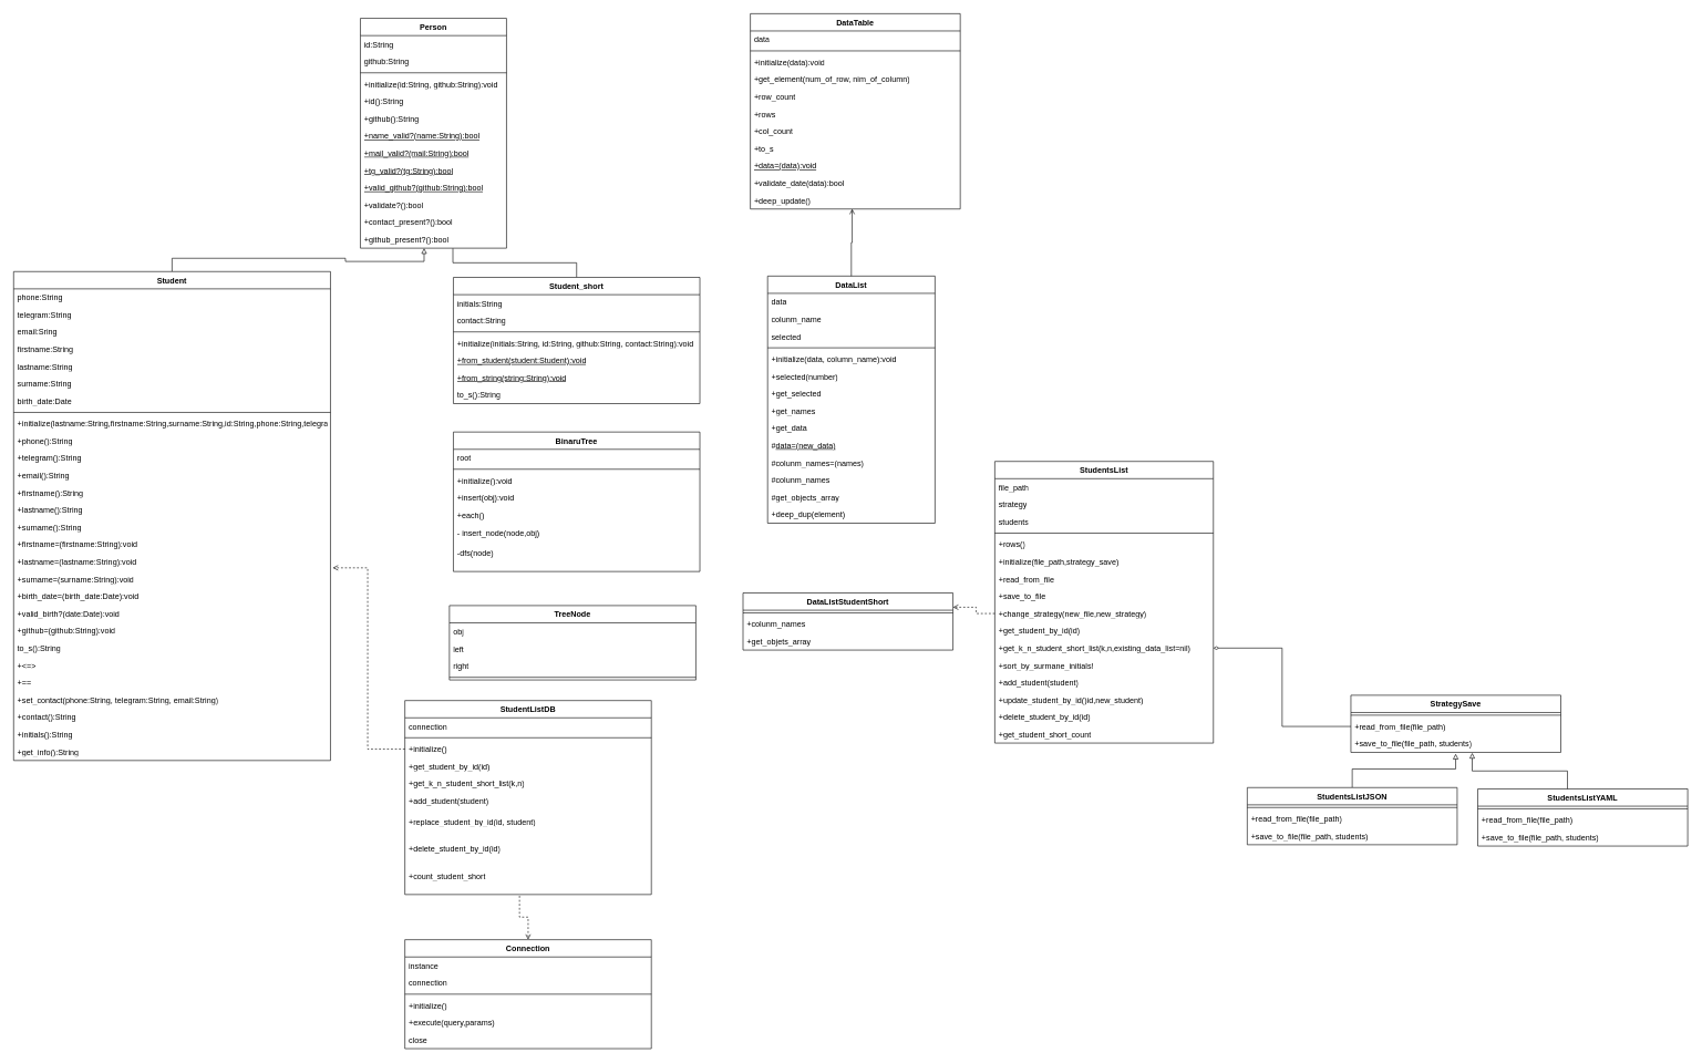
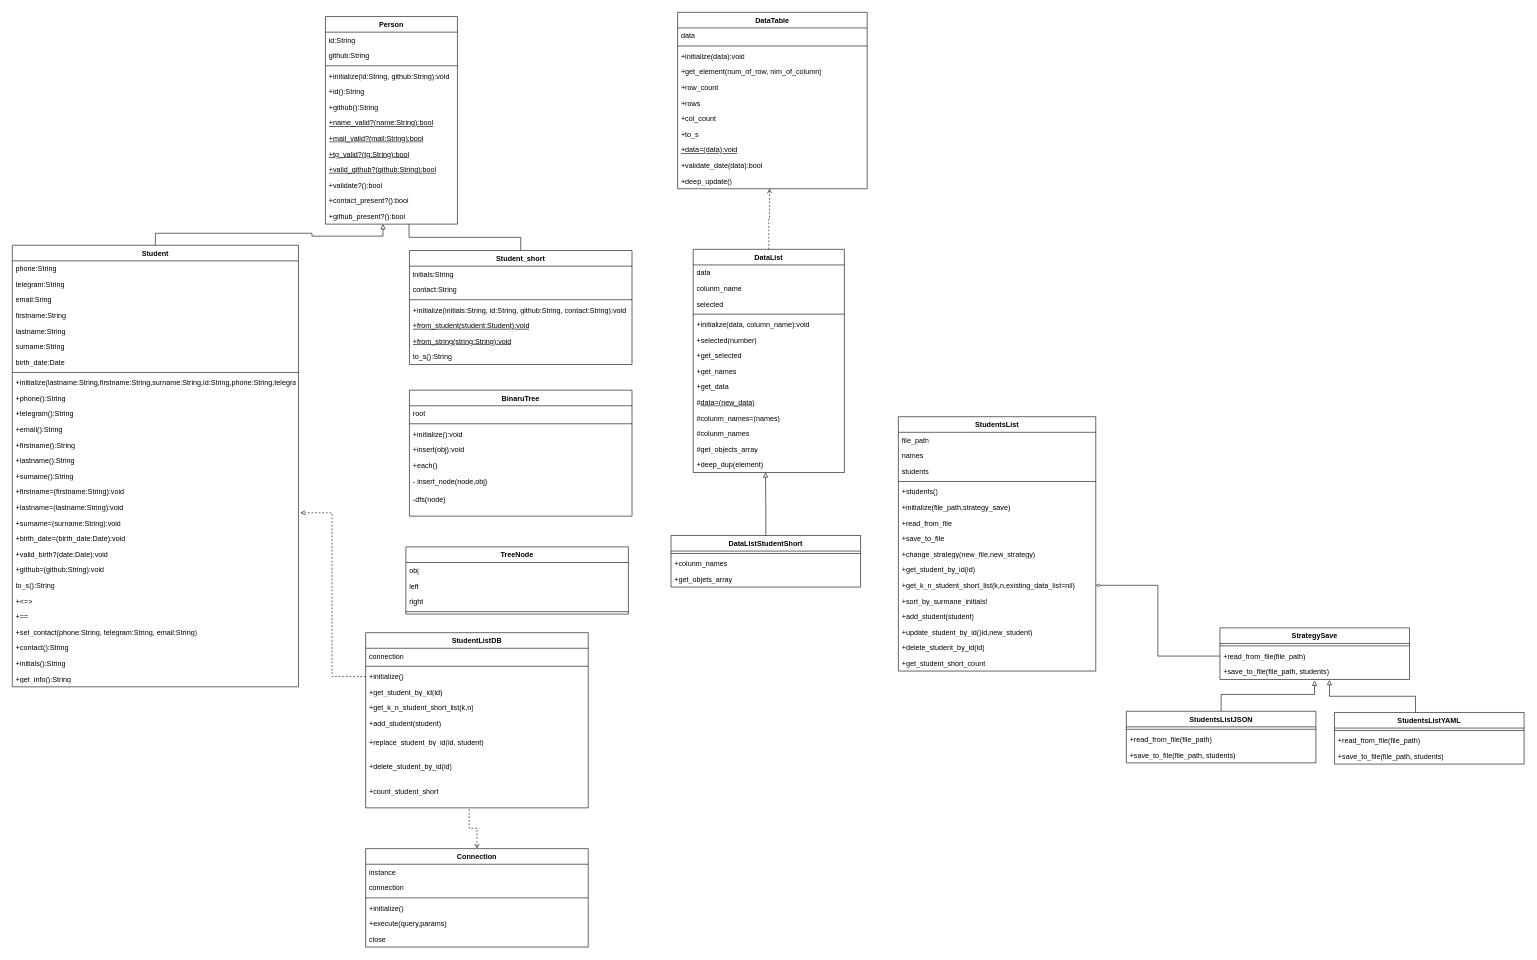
- <mxCell id="99" style="edgeStyle=orthogonalEdgeStyle;rounded=0;orthogonalLoop=1;jettySize=auto;html=1;entryX=0.485;entryY=0.992;entryDx=0;entryDy=0;entryPerimeter=0;dashed=0;endArrow=open;endFill=0;" parent="1" source="80" target="79" edge="1"><mxGeometry relative="1" as="geometry" /></mxCell>
+ <mxCell id="99" style="edgeStyle=orthogonalEdgeStyle;rounded=0;orthogonalLoop=1;jettySize=auto;html=1;entryX=0.485;entryY=0.992;entryDx=0;entryDy=0;entryPerimeter=0;dashed=1;endArrow=open;endFill=0;" parent="1" source="80" target="79" edge="1"><mxGeometry relative="1" as="geometry" /></mxCell>
- <mxCell id="103" value="strategy" style="text;strokeColor=none;fillColor=none;align=left;verticalAlign=top;spacingLeft=4;spacingRight=4;overflow=hidden;rotatable=0;points=[[0,0.5],[1,0.5]];portConstraint=eastwest;whiteSpace=wrap;html=1;" parent="101" vertex="1"><mxGeometry y="52" width="329" height="26" as="geometry" /></mxCell>
+ <mxCell id="103" value="names" style="text;strokeColor=none;fillColor=none;align=left;verticalAlign=top;spacingLeft=4;spacingRight=4;overflow=hidden;rotatable=0;points=[[0,0.5],[1,0.5]];portConstraint=eastwest;whiteSpace=wrap;html=1;" parent="101" vertex="1"><mxGeometry y="52" width="329" height="26" as="geometry" /></mxCell>
- <mxCell id="106" value="+rows()" style="text;strokeColor=none;fillColor=none;align=left;verticalAlign=top;spacingLeft=4;spacingRight=4;overflow=hidden;rotatable=0;points=[[0,0.5],[1,0.5]];portConstraint=eastwest;whiteSpace=wrap;html=1;" parent="101" vertex="1"><mxGeometry y="112" width="329" height="26" as="geometry" /></mxCell>
+ <mxCell id="106" value="+students()" style="text;strokeColor=none;fillColor=none;align=left;verticalAlign=top;spacingLeft=4;spacingRight=4;overflow=hidden;rotatable=0;points=[[0,0.5],[1,0.5]];portConstraint=eastwest;whiteSpace=wrap;html=1;" parent="101" vertex="1"><mxGeometry y="112" width="329" height="26" as="geometry" /></mxCell>
+ <mxCell id="100" style="edgeStyle=orthogonalEdgeStyle;rounded=0;orthogonalLoop=1;jettySize=auto;html=1;entryX=0.478;entryY=0.992;entryDx=0;entryDy=0;entryPerimeter=0;endArrow=block;endFill=0;" parent="1" source="95" target="94" edge="1"><mxGeometry relative="1" as="geometry" /></mxCell>
- <mxCell id="132" style="edgeStyle=orthogonalEdgeStyle;rounded=0;orthogonalLoop=1;jettySize=auto;html=1;exitX=0;exitY=0.5;exitDx=0;exitDy=0;entryX=1;entryY=0.25;entryDx=0;entryDy=0;dashed=1;endArrow=open;endFill=0;" parent="1" source="110" target="95" edge="1"><mxGeometry relative="1" as="geometry"><Array as="points"><mxPoint x="1469" y="923" /><mxPoint x="1469" y="914" /></Array></mxGeometry></mxCell>
